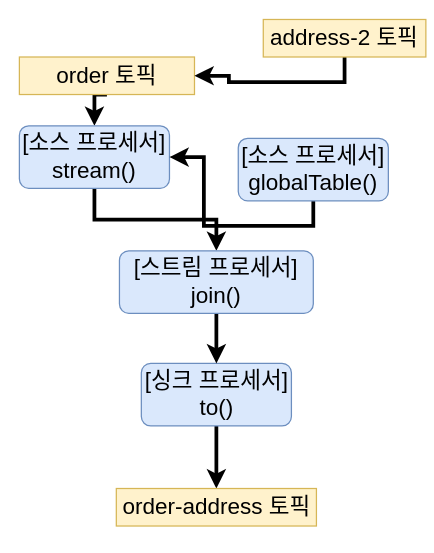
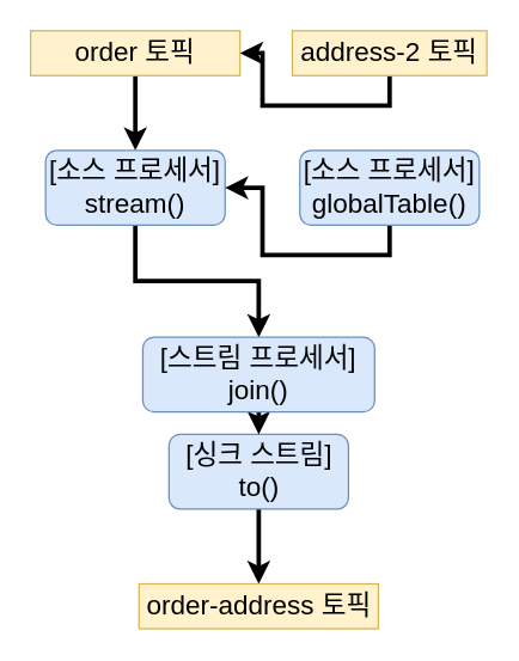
- <mxCell id="12" value="&lt;font style=&quot;font-size: 18px;&quot;&gt;address-2 토픽&lt;/font&gt;" style="rounded=0;whiteSpace=wrap;html=1;fillColor=#fff2cc;strokeColor=#d6b656;" parent="1" vertex="1"><mxGeometry x="210" y="15" width="130" height="30" as="geometry" /></mxCell>
+ <mxCell id="12" value="&lt;font style=&quot;font-size: 18px;&quot;&gt;address-2 토픽&lt;/font&gt;" style="rounded=0;whiteSpace=wrap;html=1;fillColor=#fff2cc;strokeColor=#d6b656;" parent="1" vertex="1"><mxGeometry x="195" y="20" width="130" height="30" as="geometry" /></mxCell>
- <mxCell id="3" value="&lt;font style=&quot;font-size: 18px;&quot;&gt;order 토픽&lt;/font&gt;" style="rounded=0;whiteSpace=wrap;html=1;fillColor=#fff2cc;strokeColor=#d6b656;" parent="1" vertex="1"><mxGeometry x="15" y="45" width="140" height="30" as="geometry" /></mxCell>
+ <mxCell id="3" value="&lt;font style=&quot;font-size: 18px;&quot;&gt;order 토픽&lt;/font&gt;" style="rounded=0;whiteSpace=wrap;html=1;fillColor=#fff2cc;strokeColor=#d6b656;" parent="1" vertex="1"><mxGeometry x="20" y="20" width="140" height="30" as="geometry" /></mxCell>
- <mxCell id="5" value="[소스 프로세서]&lt;br&gt;stream()" style="rounded=1;whiteSpace=wrap;html=1;fontSize=18;fillColor=#dae8fc;strokeColor=#6c8ebf;" parent="1" vertex="1"><mxGeometry x="15" y="100" width="120" height="50" as="geometry" /></mxCell>
+ <mxCell id="5" value="[소스 프로세서]&lt;br&gt;stream()" style="rounded=1;whiteSpace=wrap;html=1;fontSize=18;fillColor=#dae8fc;strokeColor=#6c8ebf;" parent="1" vertex="1"><mxGeometry x="30" y="100" width="120" height="50" as="geometry" /></mxCell>
- <mxCell id="14" value="[소스 프로세서]&lt;br&gt;globalTable()" style="rounded=1;whiteSpace=wrap;html=1;fontSize=18;fillColor=#dae8fc;strokeColor=#6c8ebf;" parent="1" vertex="1"><mxGeometry x="190" y="110" width="120" height="50" as="geometry" /></mxCell>
+ <mxCell id="14" value="[소스 프로세서]&lt;br&gt;globalTable()" style="rounded=1;whiteSpace=wrap;html=1;fontSize=18;fillColor=#dae8fc;strokeColor=#6c8ebf;" parent="1" vertex="1"><mxGeometry x="200" y="100" width="120" height="50" as="geometry" /></mxCell>
- <mxCell id="10" value="[스트림 프로세서]&lt;br&gt;join()" style="rounded=1;whiteSpace=wrap;html=1;fontSize=18;fillColor=#dae8fc;strokeColor=#6c8ebf;" parent="1" vertex="1"><mxGeometry x="95" y="200" width="155" height="50" as="geometry" /></mxCell>
+ <mxCell id="10" value="[스트림 프로세서]&lt;br&gt;join()" style="rounded=1;whiteSpace=wrap;html=1;fontSize=18;fillColor=#dae8fc;strokeColor=#6c8ebf;" parent="1" vertex="1"><mxGeometry x="95" y="225" width="155" height="50" as="geometry" /></mxCell>
- <mxCell id="7" value="[싱크 프로세서]&lt;br&gt;to()" style="rounded=1;whiteSpace=wrap;html=1;fontSize=18;fillColor=#dae8fc;strokeColor=#6c8ebf;" parent="1" vertex="1"><mxGeometry x="112.5" y="290" width="120" height="50" as="geometry" /></mxCell>
+ <mxCell id="7" value="[싱크 스트림]&lt;br&gt;to()" style="rounded=1;whiteSpace=wrap;html=1;fontSize=18;fillColor=#dae8fc;strokeColor=#6c8ebf;" parent="1" vertex="1"><mxGeometry x="112.5" y="290" width="120" height="50" as="geometry" /></mxCell>
